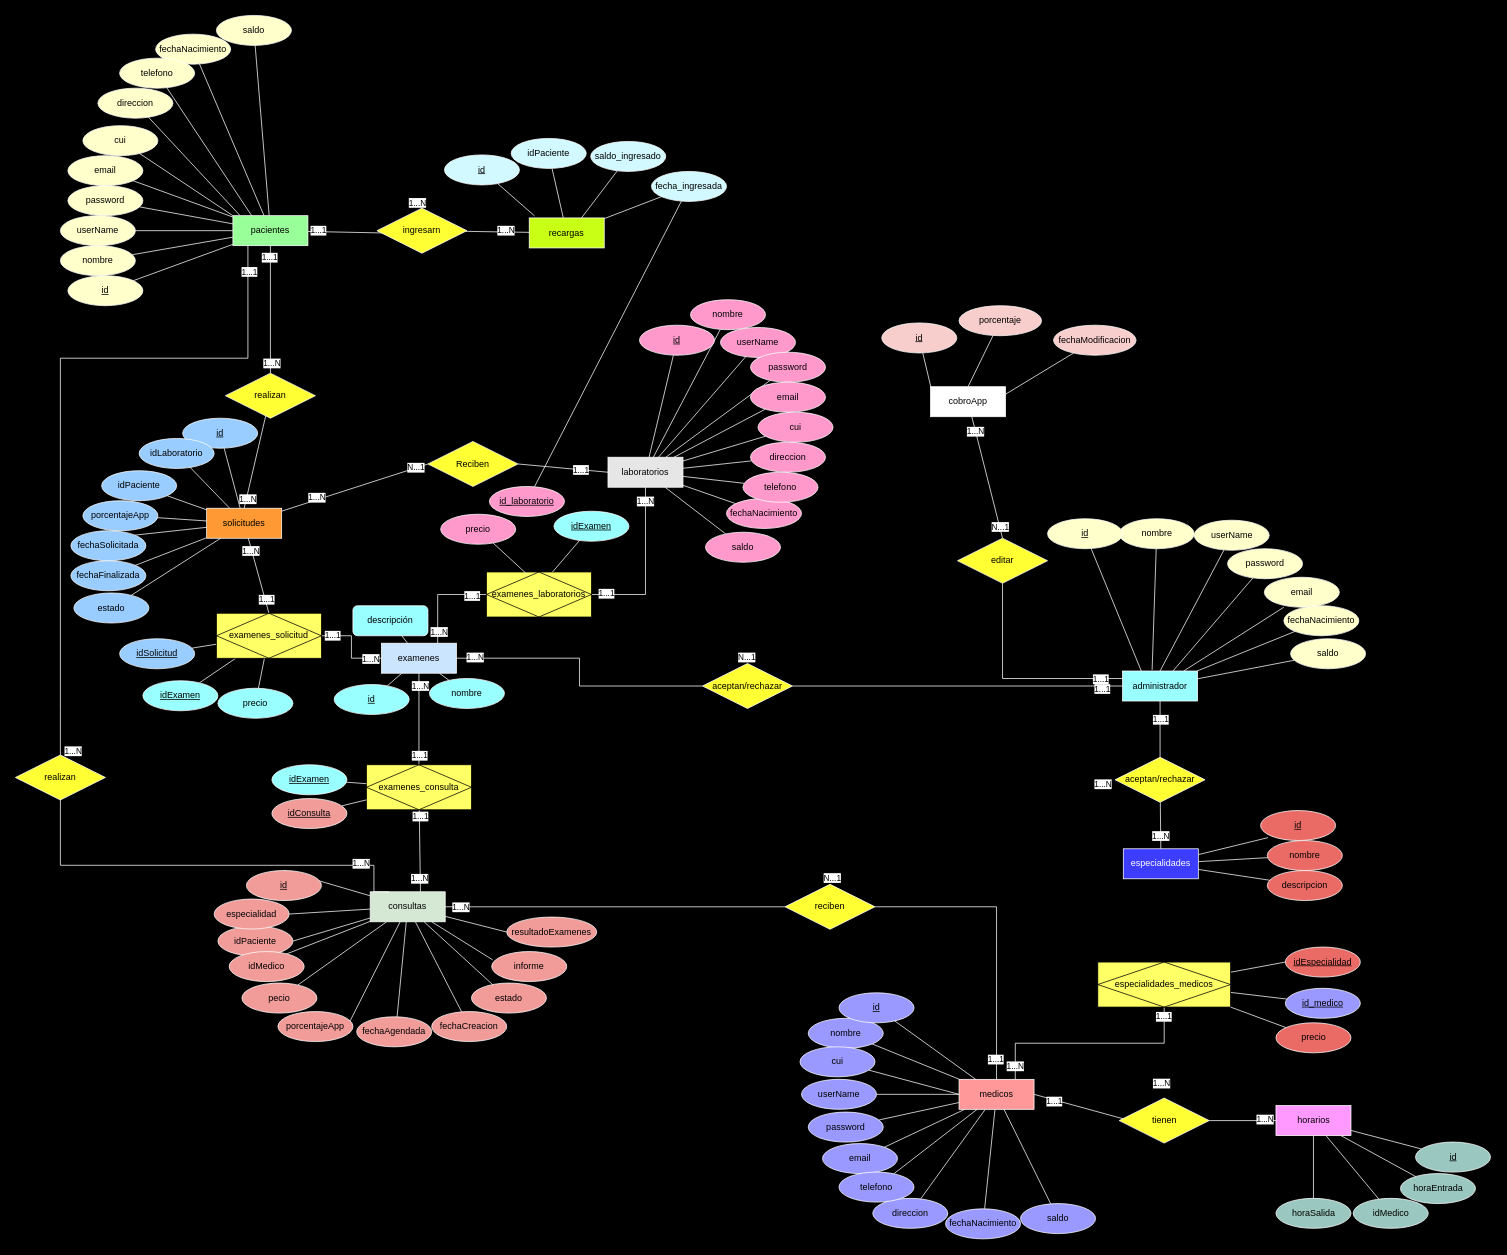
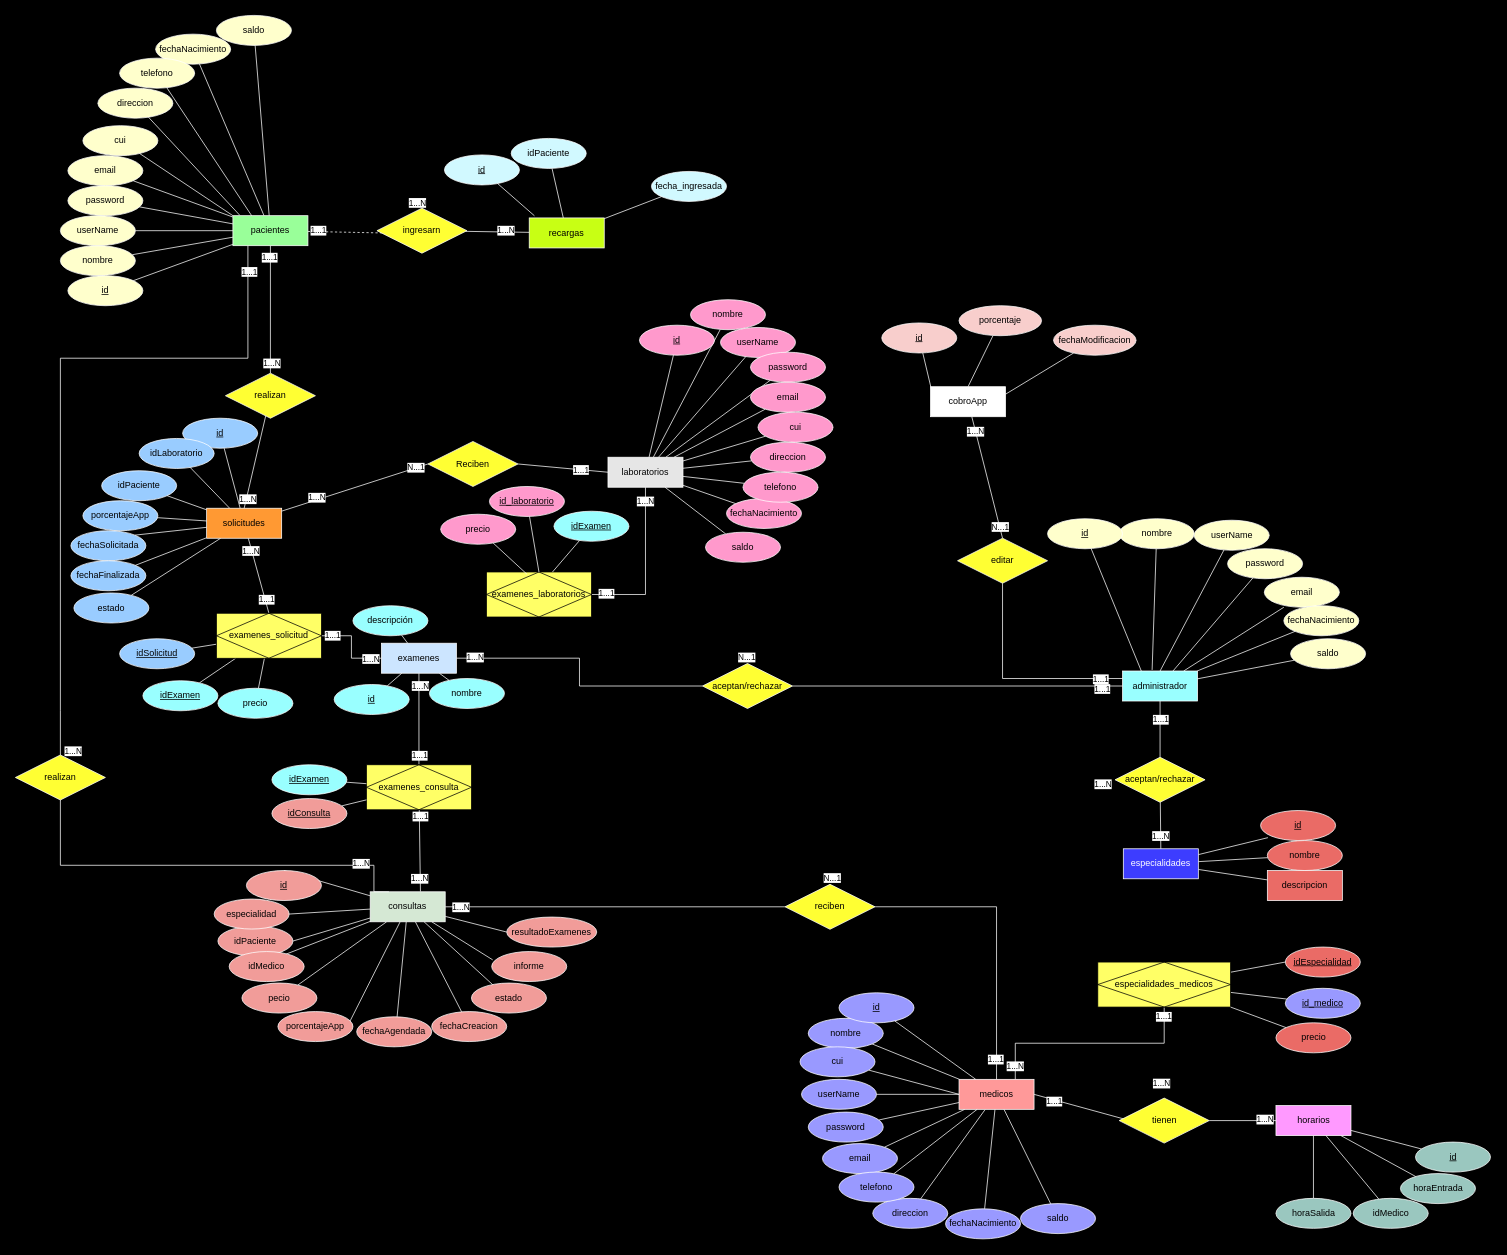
- <mxCell id="249" value="saldo_ingresado" style="ellipse;whiteSpace=wrap;html=1;align=center;fillColor=#D1F9FF;strokeColor=#FFFFFF;" vertex="1" parent="1"><mxGeometry x="787" y="188" width="100" height="40" as="geometry" /></mxCell>
- <mxCell id="248" style="edgeStyle=none;rounded=0;orthogonalLoop=1;jettySize=auto;html=1;entryX=0.687;entryY=0.033;entryDx=0;entryDy=0;entryPerimeter=0;endArrow=none;endFill=0;strokeColor=#FFFFFF;" edge="1" parent="1" source="249" target="247"><mxGeometry relative="1" as="geometry" /></mxCell>
- <mxCell id="30" style="edgeStyle=none;rounded=0;orthogonalLoop=1;jettySize=auto;html=1;entryX=0.054;entryY=0.55;entryDx=0;entryDy=0;entryPerimeter=0;endArrow=none;endFill=0;strokeColor=#FFFFFF;" edge="1" parent="1" source="33" target="258"><mxGeometry relative="1" as="geometry" /></mxCell>
+ <mxCell id="30" style="edgeStyle=none;rounded=0;orthogonalLoop=1;jettySize=auto;html=1;entryX=0.054;entryY=0.55;entryDx=0;entryDy=0;entryPerimeter=0;endArrow=none;endFill=0;strokeColor=#FFFFFF;dashed=1;" edge="1" parent="1" source="33" target="258"><mxGeometry relative="1" as="geometry" /></mxCell>
- <mxCell id="189" style="edgeStyle=none;rounded=0;orthogonalLoop=1;jettySize=auto;html=1;endArrow=none;endFill=0;strokeColor=#FFFFFF;fillColor=#F19C99;" parent="1" source="190" target="255" edge="1"><mxGeometry relative="1" as="geometry" /></mxCell>
+ <mxCell id="189" style="edgeStyle=none;rounded=0;orthogonalLoop=1;jettySize=auto;html=1;entryX=0.5;entryY=0;entryDx=0;entryDy=0;endArrow=none;endFill=0;strokeColor=#FFFFFF;fillColor=#F19C99;" parent="1" source="190" target="188" edge="1"><mxGeometry relative="1" as="geometry" /></mxCell>
- <mxCell id="185" style="edgeStyle=orthogonalEdgeStyle;rounded=0;orthogonalLoop=1;jettySize=auto;html=1;entryX=0.75;entryY=0;entryDx=0;entryDy=0;endArrow=none;endFill=0;strokeColor=#FFFFFF;fillColor=#F19C99;" parent="1" source="188" target="163" edge="1"><mxGeometry relative="1" as="geometry" /></mxCell>
- <mxCell id="186" value="1...N" style="edgeLabel;html=1;align=center;verticalAlign=middle;resizable=0;points=[];" parent="185" vertex="1" connectable="0"><mxGeometry x="0.761" y="1" relative="1" as="geometry"><mxPoint as="offset" /></mxGeometry></mxCell>
- <mxCell id="187" value="1...1" style="edgeLabel;html=1;align=center;verticalAlign=middle;resizable=0;points=[];" parent="185" vertex="1" connectable="0"><mxGeometry x="-0.795" y="1" relative="1" as="geometry"><mxPoint x="-6.9" as="offset" /></mxGeometry></mxCell>
- <mxCell id="167" value="descripción" style="whiteSpace=wrap;html=1;align=center;fillColor=#99FFFF;strokeColor=#FFFFFF;rounded=1;" parent="1" vertex="1"><mxGeometry x="470" y="807" width="100" height="40" as="geometry" /></mxCell>
+ <mxCell id="167" value="descripción" style="ellipse;whiteSpace=wrap;html=1;align=center;fillColor=#99FFFF;strokeColor=#FFFFFF;" parent="1" vertex="1"><mxGeometry x="470" y="807" width="100" height="40" as="geometry" /></mxCell>
- <mxCell id="218" value="descripcion" style="ellipse;whiteSpace=wrap;html=1;align=center;fillColor=#EA6B66;strokeColor=#FFFFFF;" parent="1" vertex="1"><mxGeometry x="1689" y="1160" width="100" height="40" as="geometry" /></mxCell>
+ <mxCell id="218" value="descripcion" style="whiteSpace=wrap;html=1;align=center;fillColor=#EA6B66;strokeColor=#FFFFFF;rounded=0;" parent="1" vertex="1"><mxGeometry x="1689" y="1160" width="100" height="40" as="geometry" /></mxCell>
